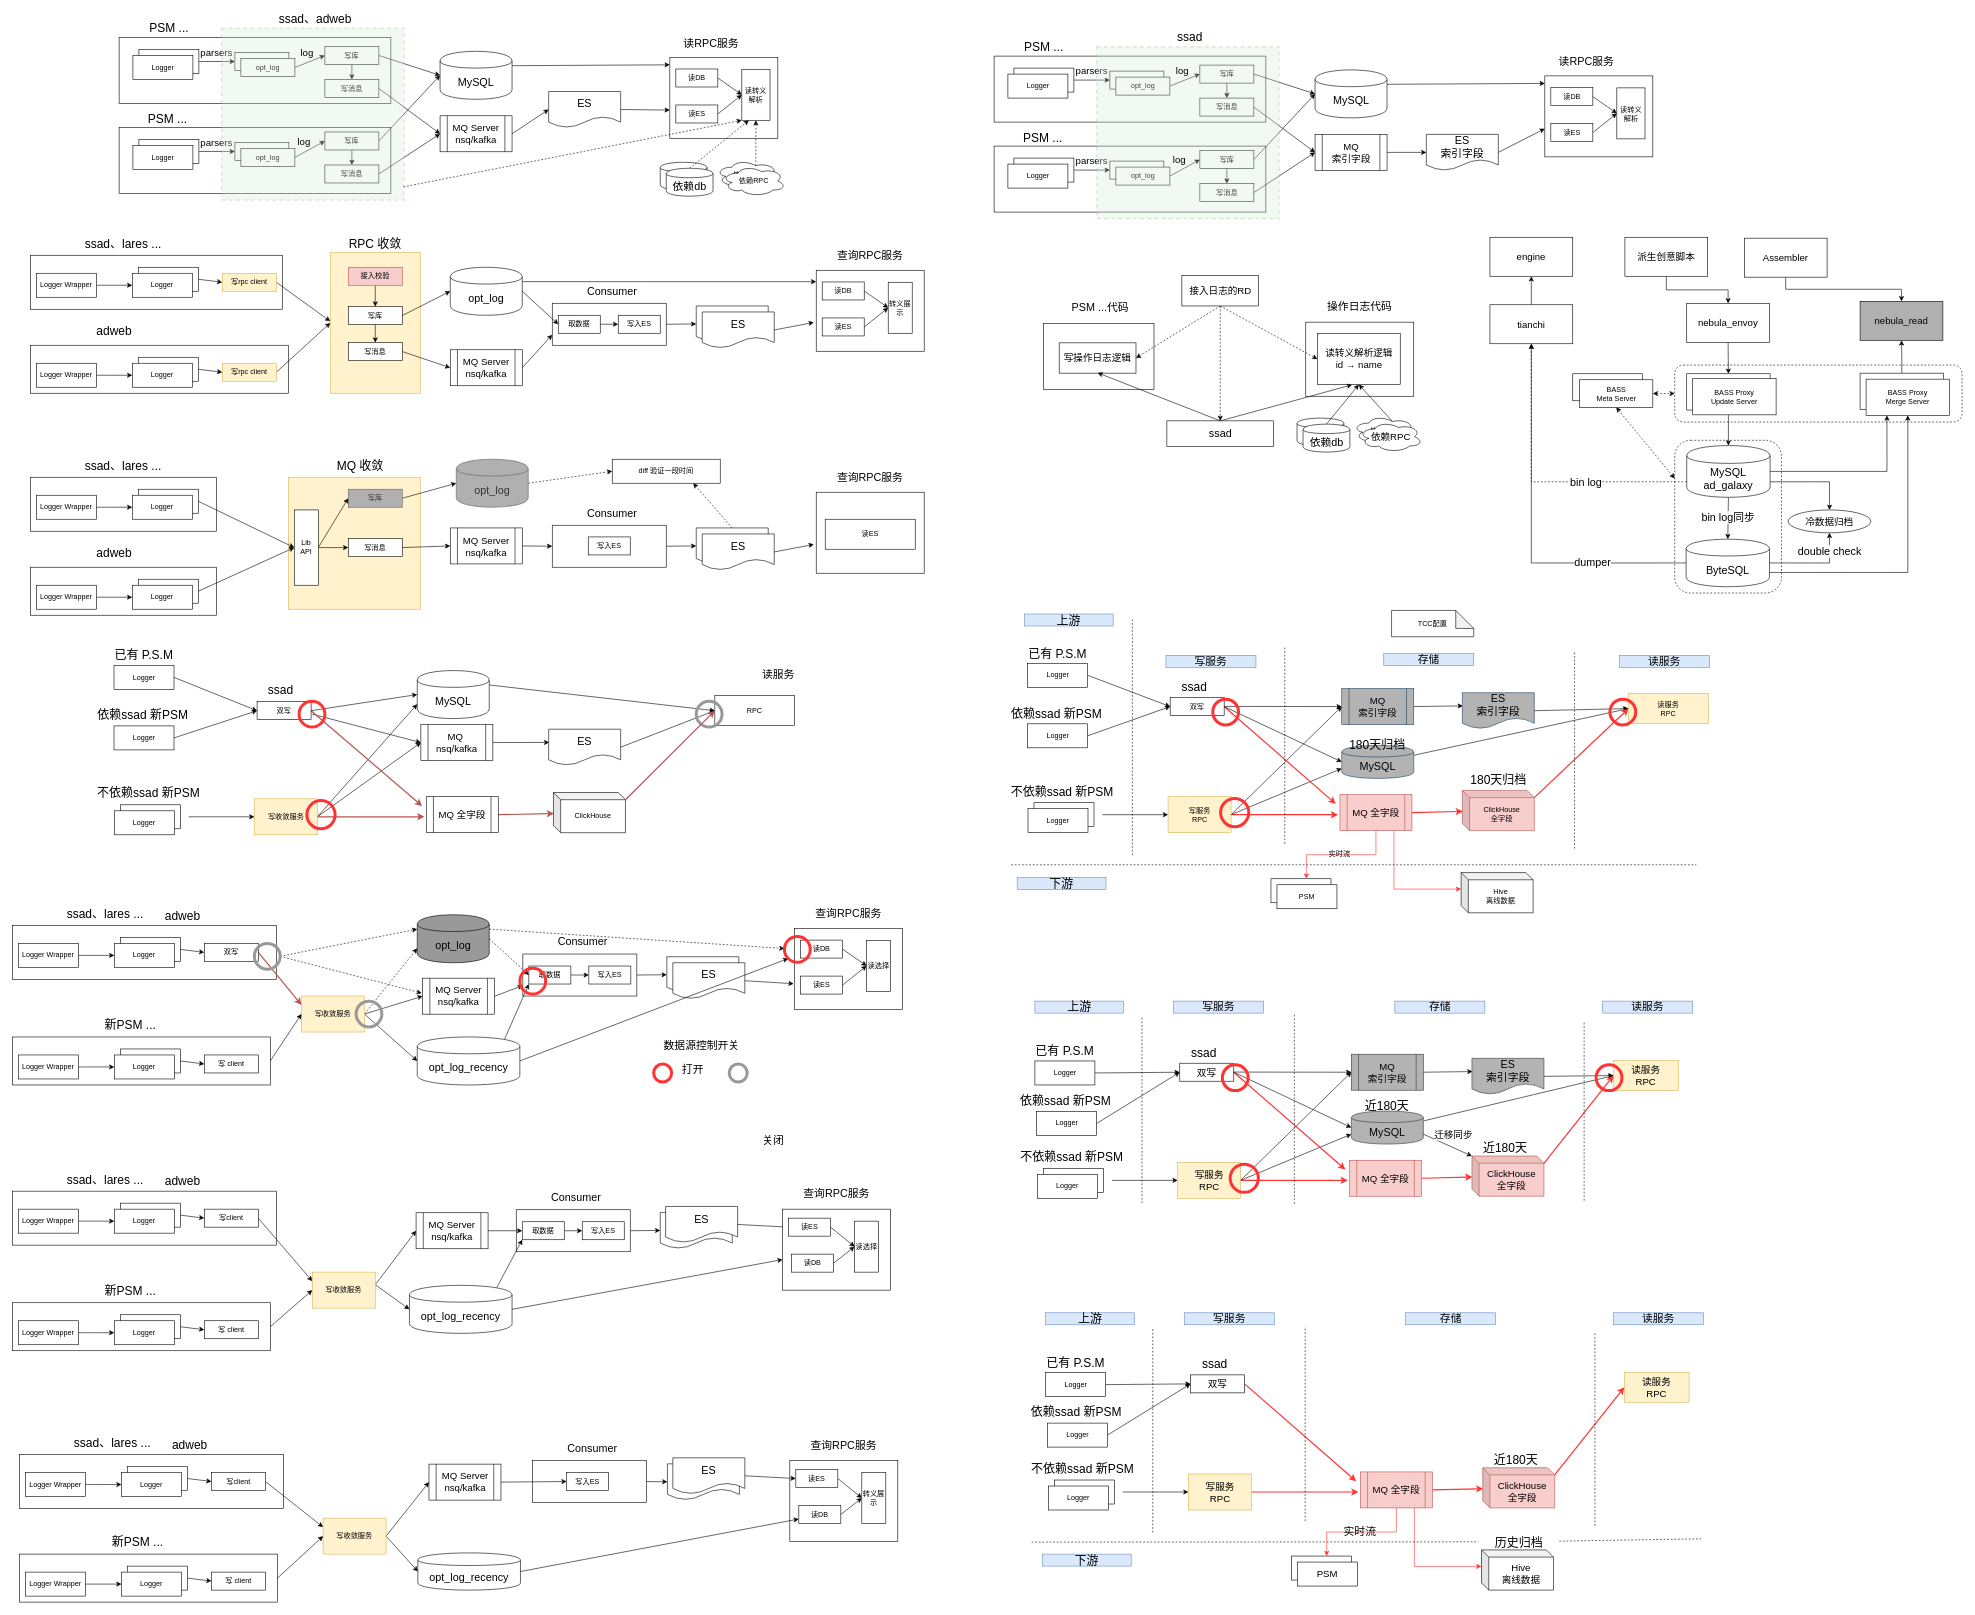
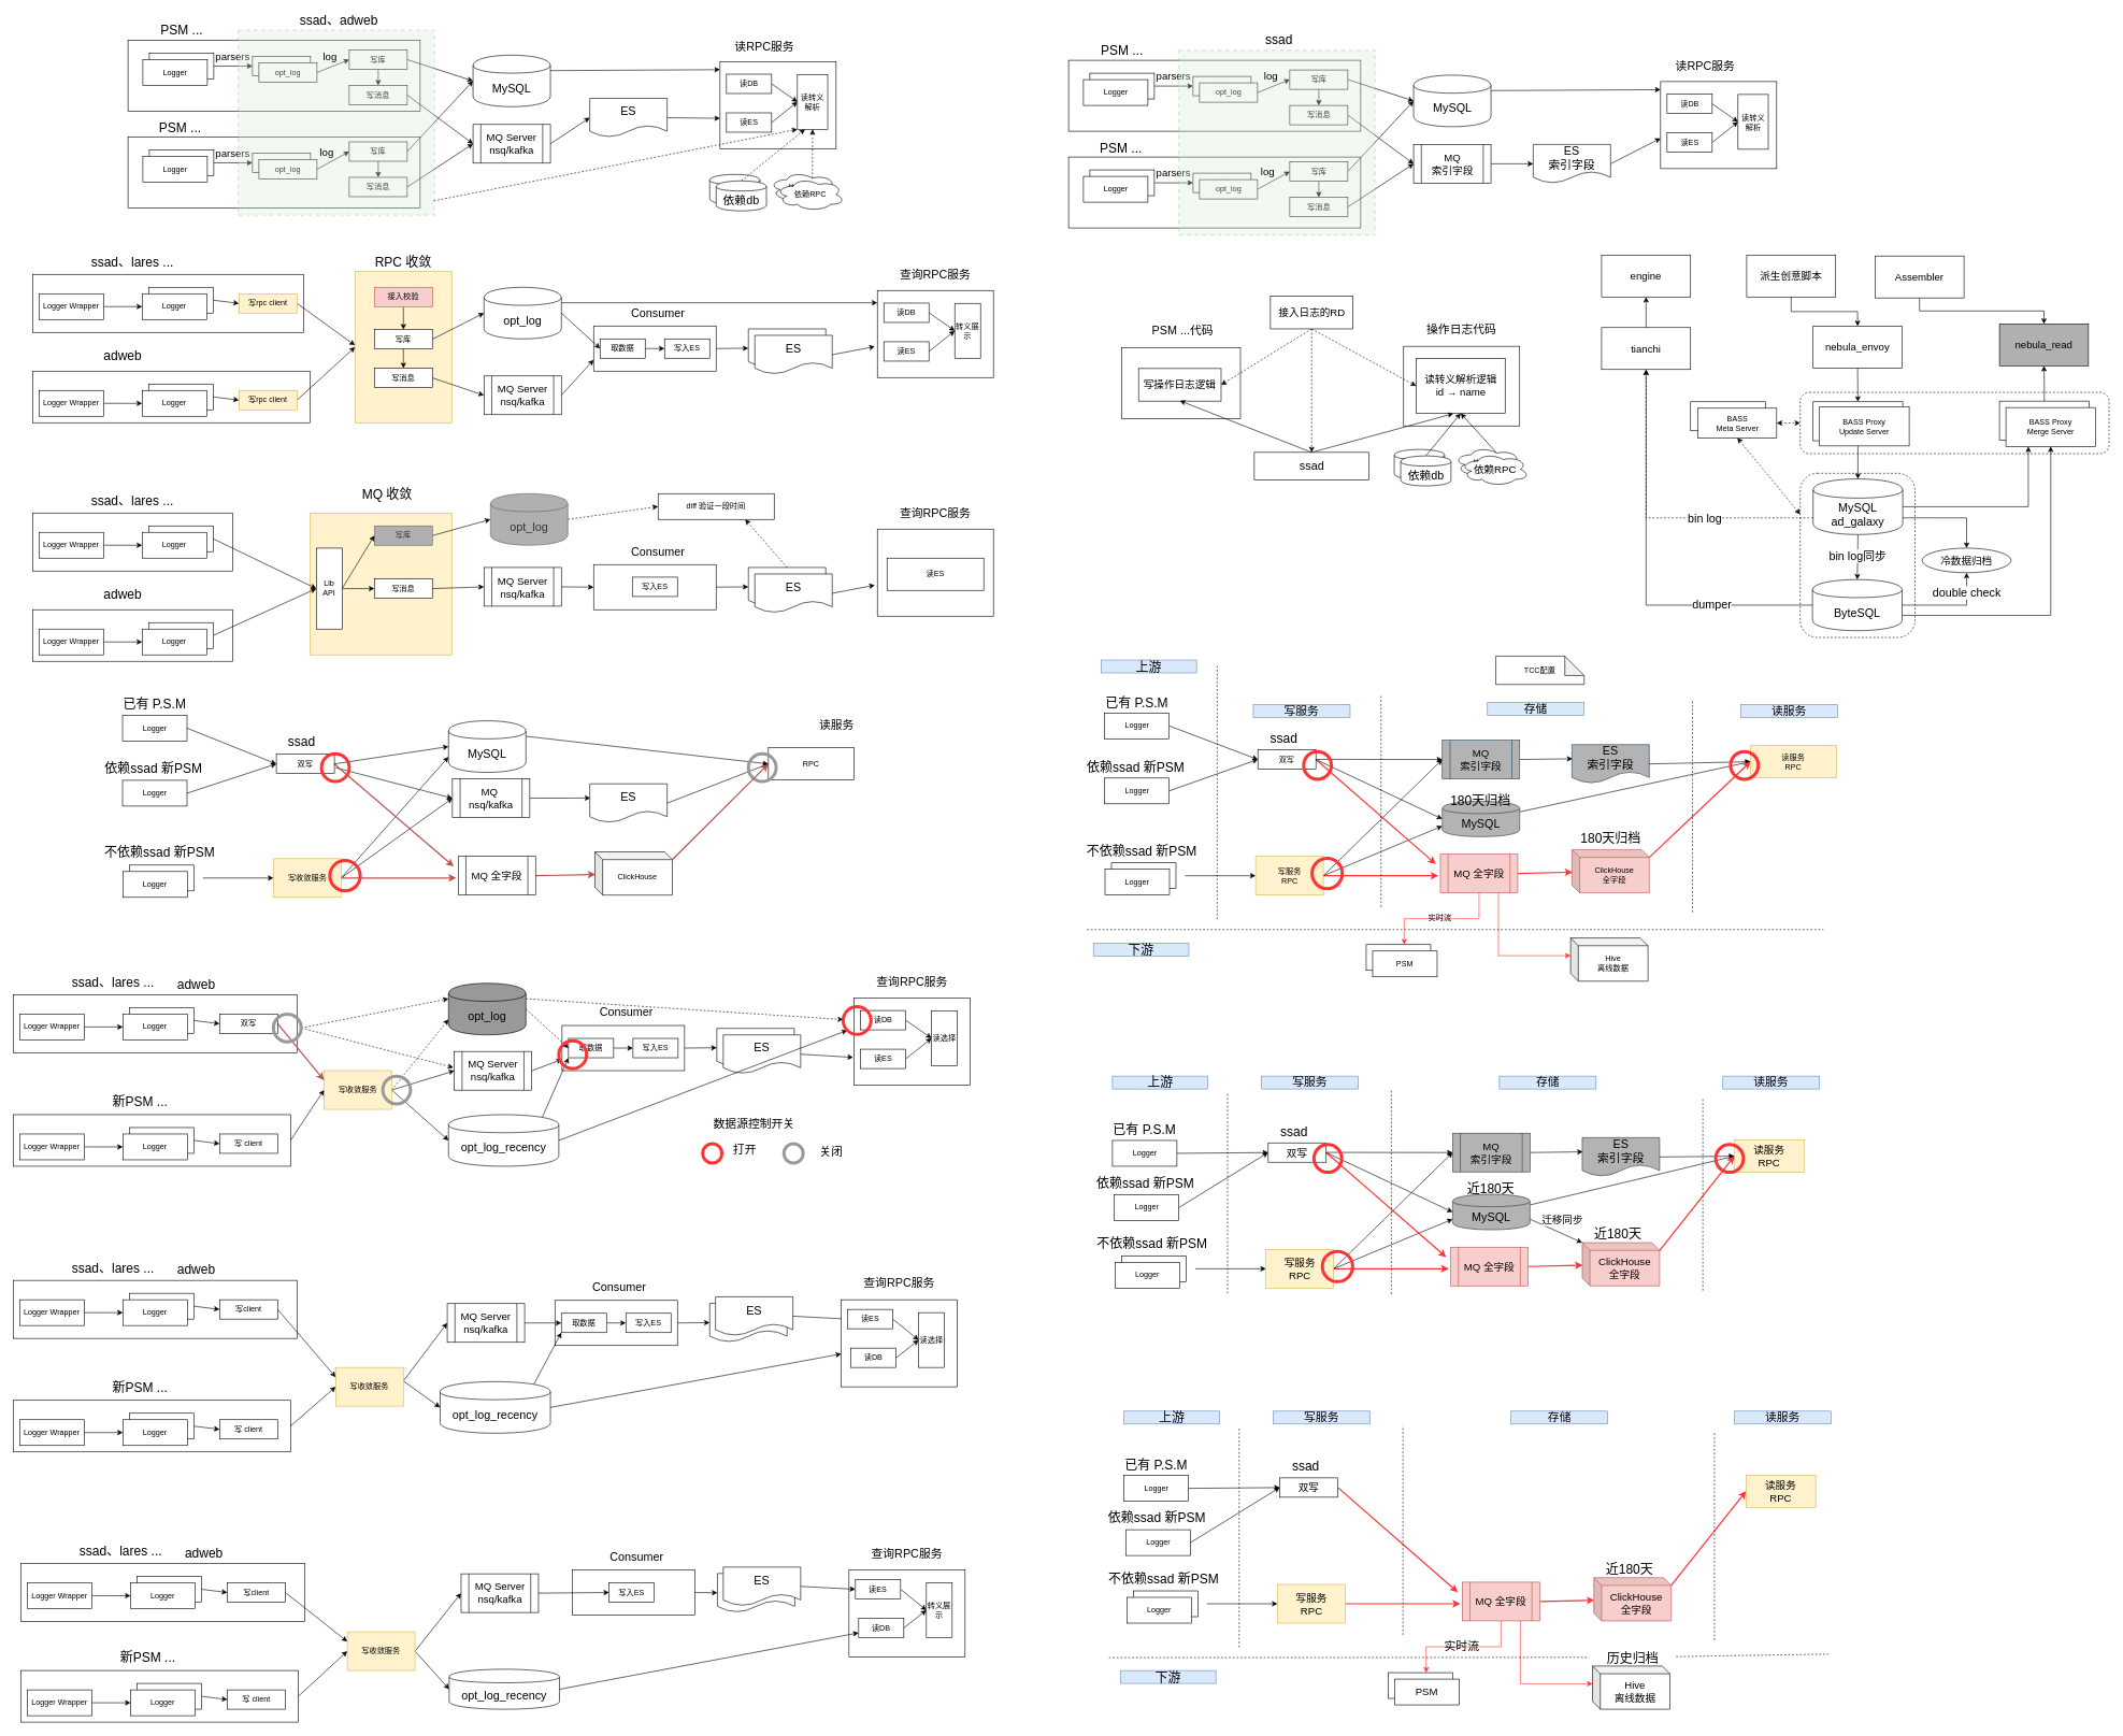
- <mxCell id="122" value="MQ 收敛" style="text;html=1;strokeColor=none;fillColor=none;align=center;verticalAlign=middle;whiteSpace=wrap;rounded=0;fontSize=20;" parent="1" vertex="1"><mxGeometry x="500" y="765" width="200" height="20" as="geometry" /></mxCell>
+ <mxCell id="122" value="MQ 收敛" style="text;html=1;strokeColor=none;fillColor=none;align=center;verticalAlign=middle;whiteSpace=wrap;rounded=0;fontSize=20;" parent="1" vertex="1"><mxGeometry x="500" y="755" width="200" height="20" as="geometry" /></mxCell>
- <mxCell id="212" value="关闭" style="text;html=1;strokeColor=none;fillColor=none;align=center;verticalAlign=middle;whiteSpace=wrap;rounded=0;fontSize=18;fontStyle=0" parent="1" vertex="1"><mxGeometry x="1253" y="1891" width="71" height="20" as="geometry" /></mxCell>
+ <mxCell id="212" value="关闭" style="text;html=1;strokeColor=none;fillColor=none;align=center;verticalAlign=middle;whiteSpace=wrap;rounded=0;fontSize=18;fontStyle=0" parent="1" vertex="1"><mxGeometry x="1253" y="1776" width="71" height="20" as="geometry" /></mxCell>
